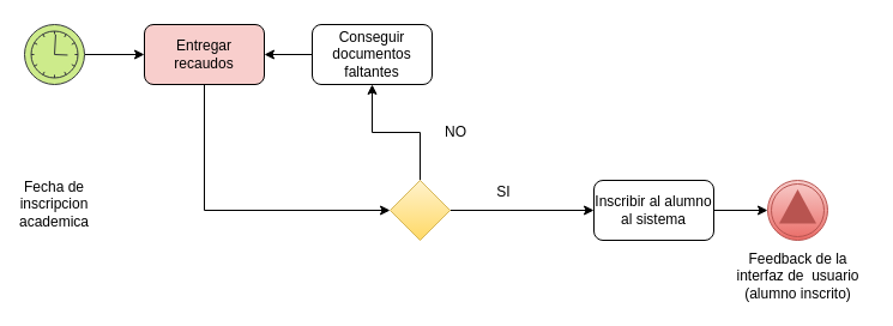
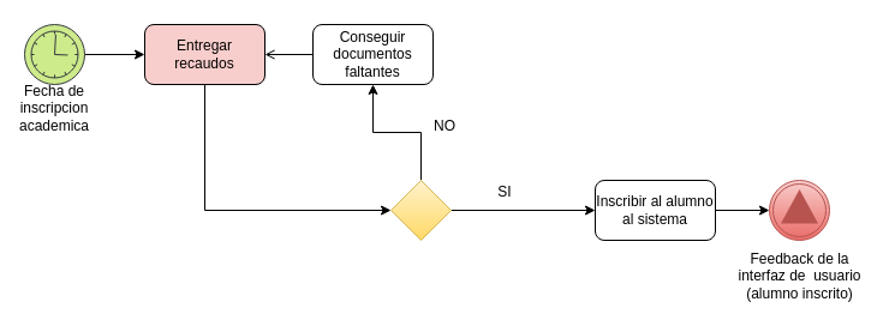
- <mxCell id="6" style="edgeStyle=orthogonalEdgeStyle;rounded=0;orthogonalLoop=1;jettySize=auto;html=1;" edge="1" parent="1" source="7" target="5"><mxGeometry relative="1" as="geometry" /></mxCell>
+ <mxCell id="6" style="edgeStyle=orthogonalEdgeStyle;rounded=0;orthogonalLoop=1;jettySize=auto;html=1;endArrow=open;" edge="1" parent="1" source="7" target="5"><mxGeometry relative="1" as="geometry" /></mxCell>
- <mxCell id="16" value="NO" style="text;html=1;strokeColor=none;fillColor=none;align=center;verticalAlign=middle;whiteSpace=wrap;rounded=0;" vertex="1" parent="1"><mxGeometry x="360" y="100" width="40" height="20" as="geometry" /></mxCell>
+ <mxCell id="16" value="NO" style="text;html=1;strokeColor=none;fillColor=none;align=center;verticalAlign=middle;whiteSpace=wrap;rounded=0;" vertex="1" parent="1"><mxGeometry x="350" y="95" width="40" height="20" as="geometry" /></mxCell>
- <mxCell id="14" value="Fecha de inscripcion academica&lt;br&gt;" style="text;html=1;strokeColor=none;fillColor=none;align=center;verticalAlign=middle;whiteSpace=wrap;rounded=0;" vertex="1" parent="1"><mxGeometry x="25" y="160" width="40" height="20" as="geometry" /></mxCell>
+ <mxCell id="14" value="Fecha de inscripcion academica&lt;br&gt;" style="text;html=1;strokeColor=none;fillColor=none;align=center;verticalAlign=middle;whiteSpace=wrap;rounded=0;" vertex="1" parent="1"><mxGeometry x="25" y="80" width="40" height="20" as="geometry" /></mxCell>
